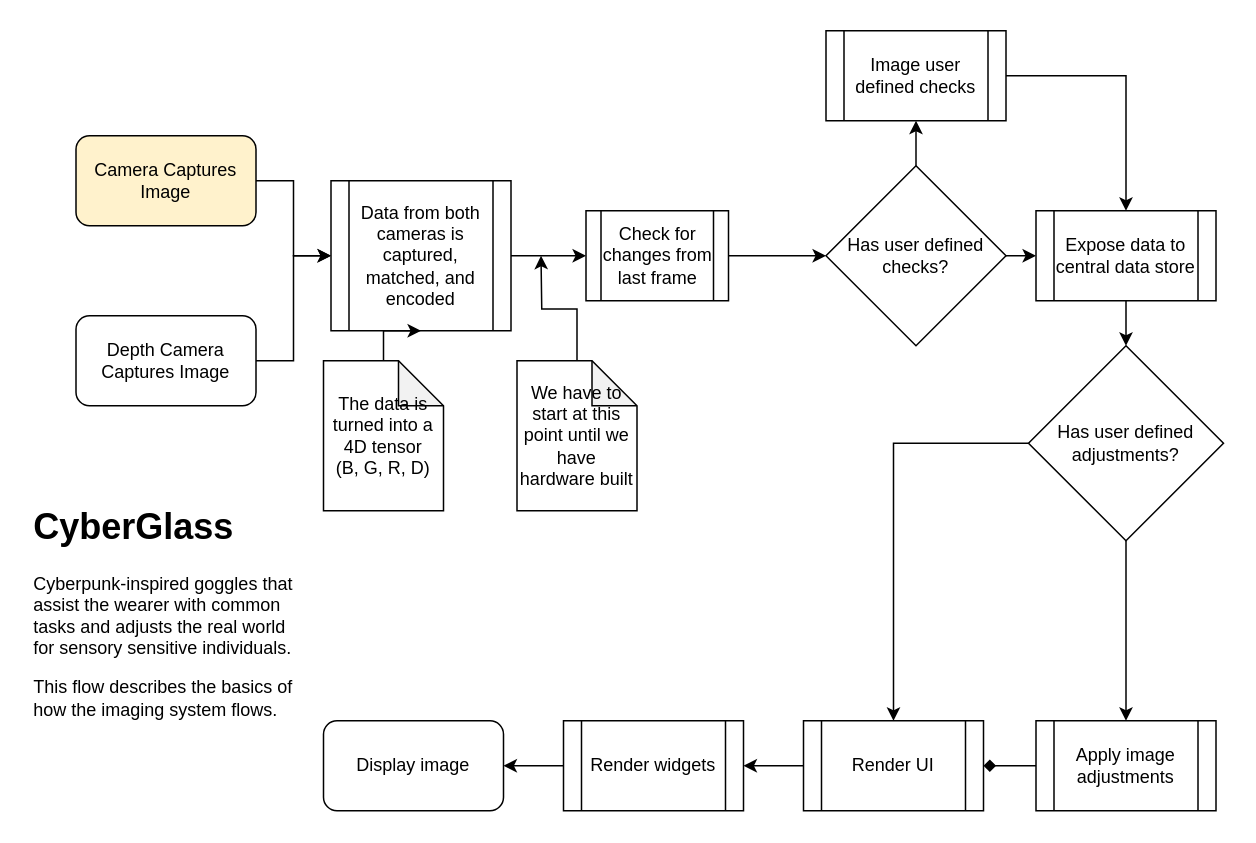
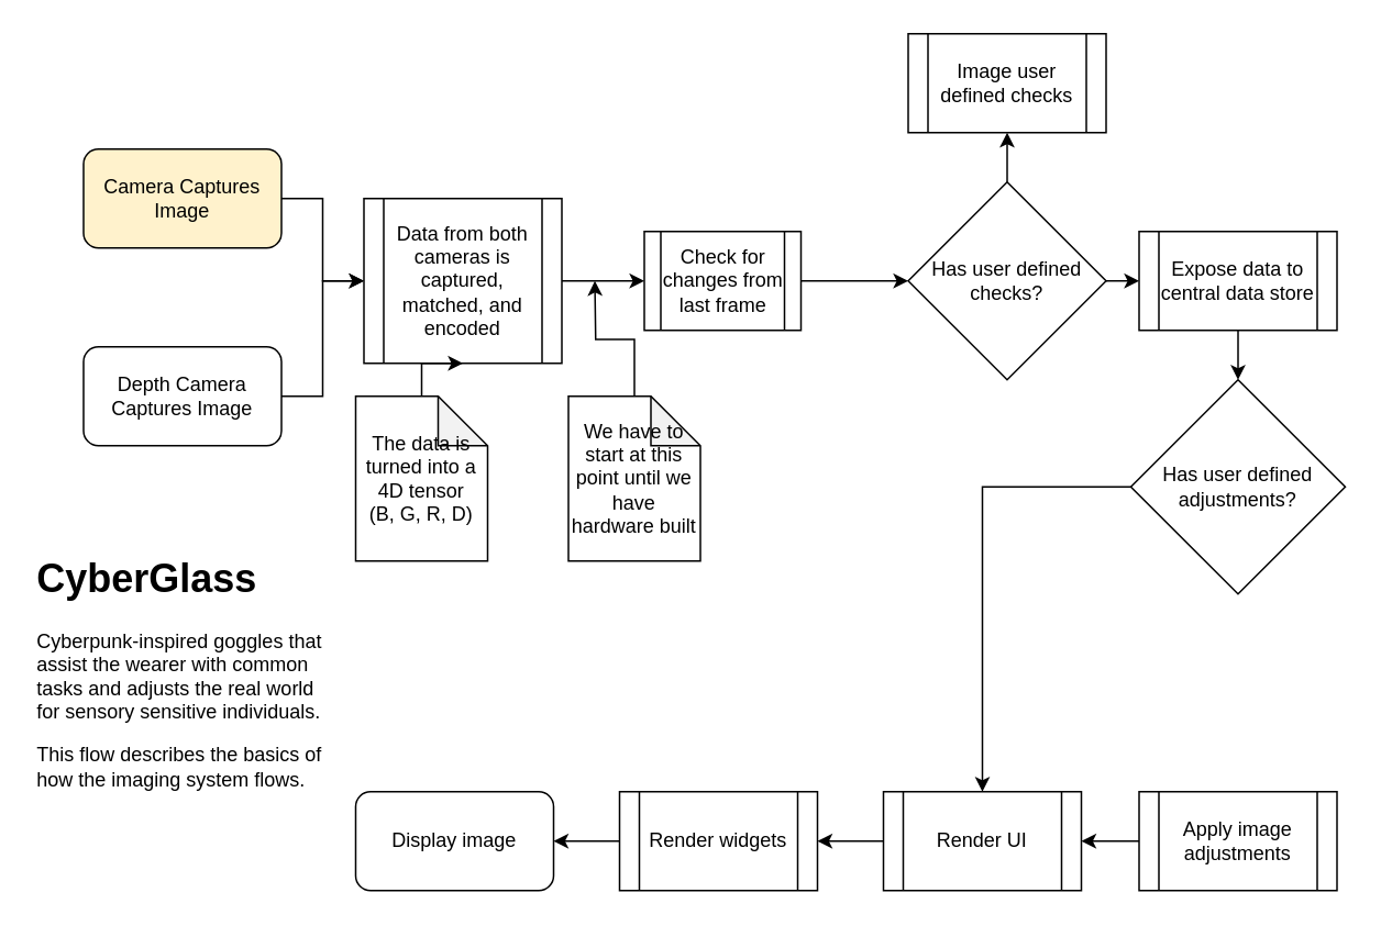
- <mxCell id="15" style="edgeStyle=orthogonalEdgeStyle;rounded=0;orthogonalLoop=1;jettySize=auto;html=1;exitX=1;exitY=0.5;exitDx=0;exitDy=0;entryX=0.5;entryY=0;entryDx=0;entryDy=0;" edge="1" parent="1" source="16" target="18"><mxGeometry relative="1" as="geometry" /></mxCell>
- <mxCell id="19" style="edgeStyle=orthogonalEdgeStyle;rounded=0;orthogonalLoop=1;jettySize=auto;html=1;exitX=0.5;exitY=1;exitDx=0;exitDy=0;entryX=0.5;entryY=0;entryDx=0;entryDy=0;" edge="1" parent="1" source="21" target="23"><mxGeometry relative="1" as="geometry" /></mxCell>
- <mxCell id="22" style="edgeStyle=orthogonalEdgeStyle;rounded=0;orthogonalLoop=1;jettySize=auto;html=1;exitX=0;exitY=0.5;exitDx=0;exitDy=0;entryX=1;entryY=0.5;entryDx=0;entryDy=0;endArrow=diamond;" edge="1" parent="1" source="23" target="25"><mxGeometry relative="1" as="geometry" /></mxCell>
+ <mxCell id="22" style="edgeStyle=orthogonalEdgeStyle;rounded=0;orthogonalLoop=1;jettySize=auto;html=1;exitX=0;exitY=0.5;exitDx=0;exitDy=0;entryX=1;entryY=0.5;entryDx=0;entryDy=0;" edge="1" parent="1" source="23" target="25"><mxGeometry relative="1" as="geometry" /></mxCell>
